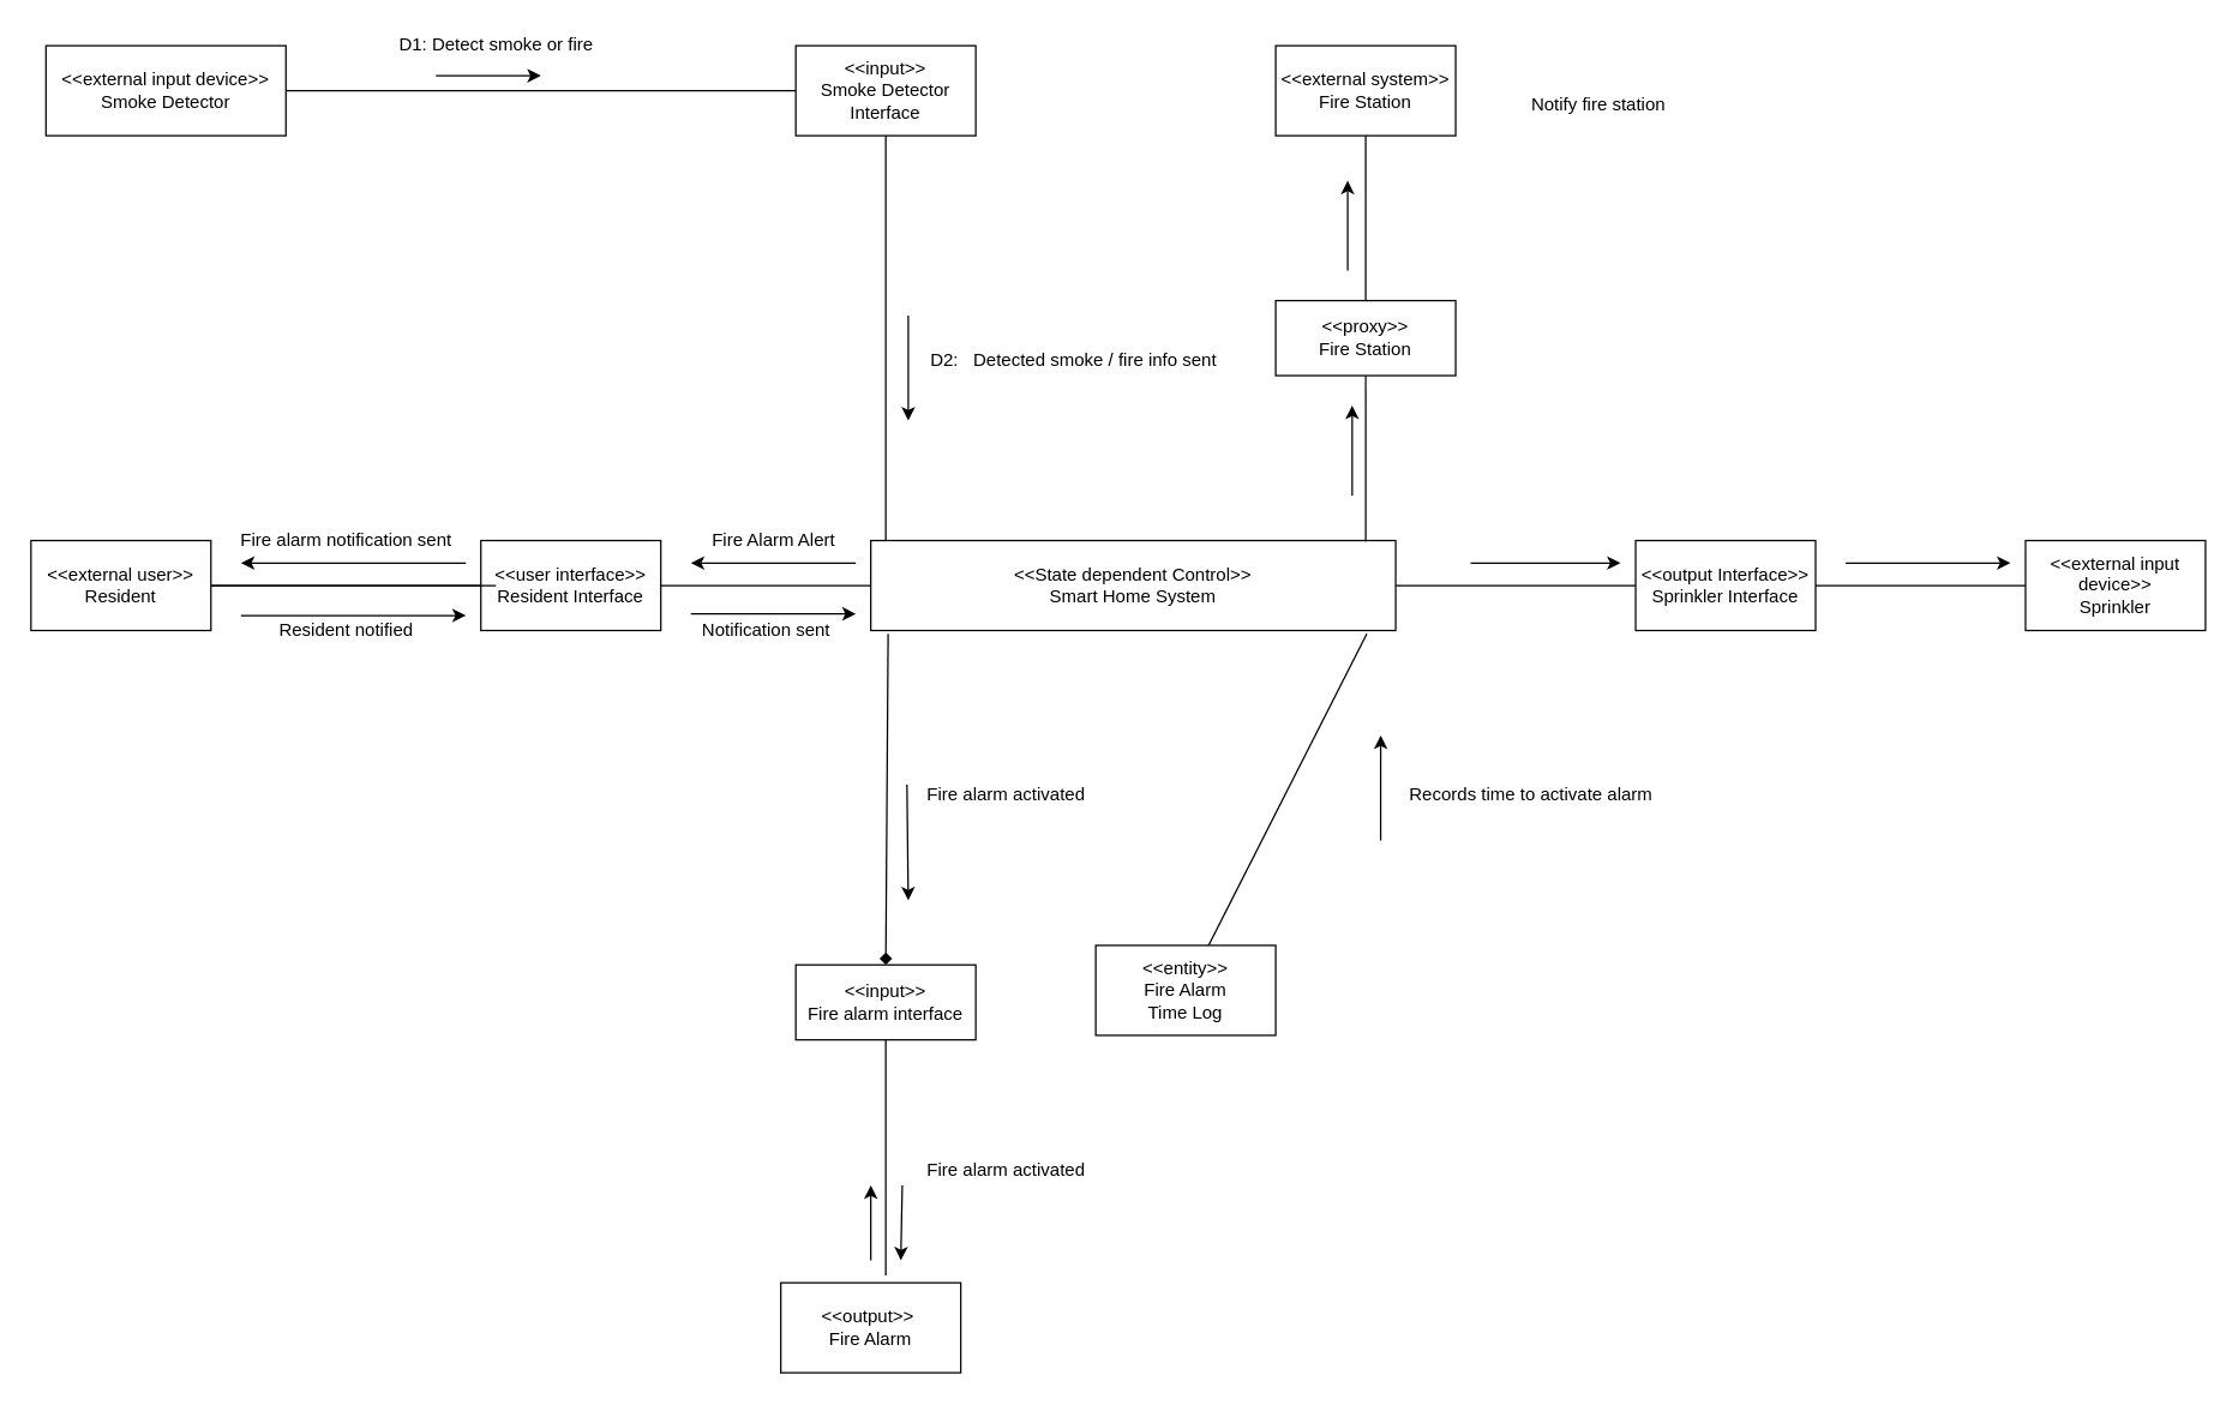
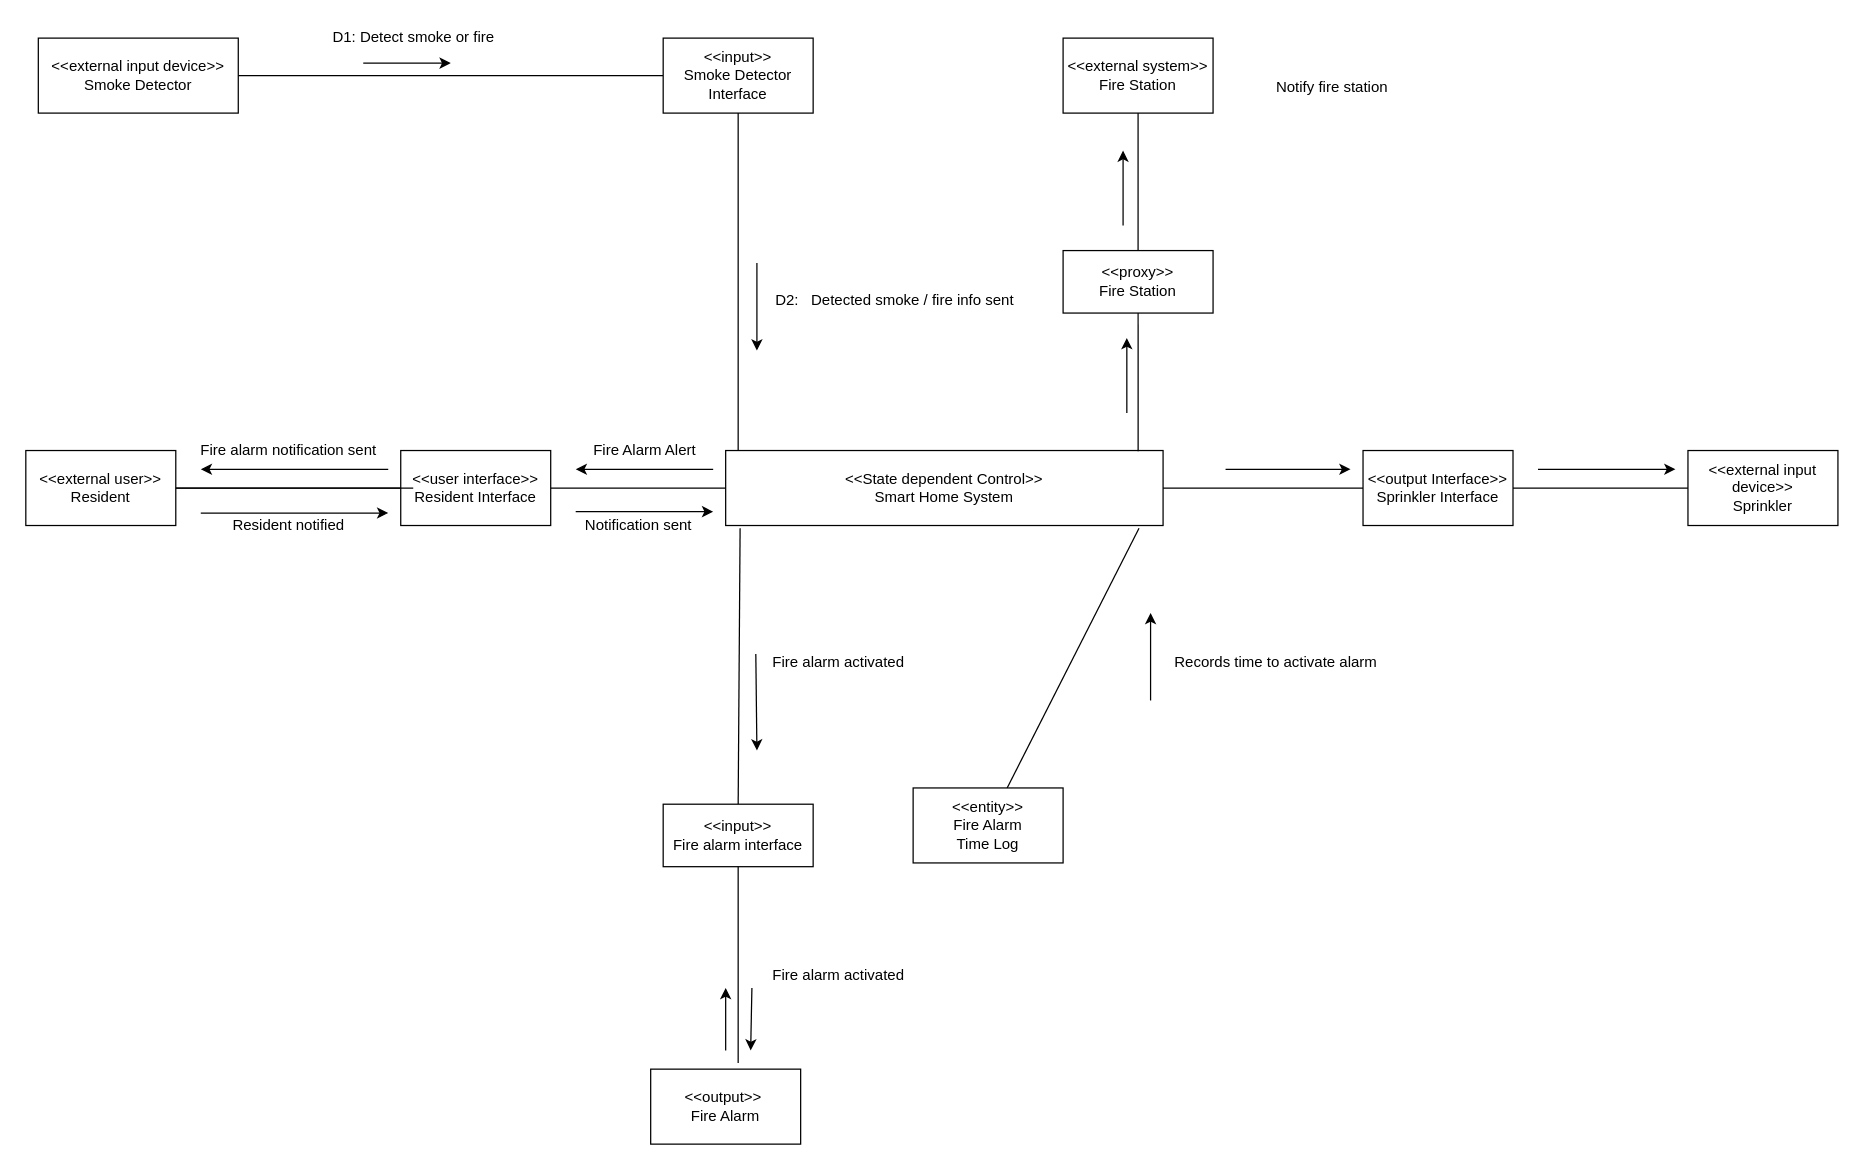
- <mxCell id="13" value="" style="endArrow=diamond;html=1;rounded=0;exitX=0.033;exitY=1.037;exitDx=0;exitDy=0;exitPerimeter=0;entryX=0.5;entryY=0;entryDx=0;entryDy=0;" edge="1" parent="1" source="6" target="44"><mxGeometry width="50" height="50" relative="1" as="geometry"><mxPoint x="750" y="400" as="sourcePoint" /><mxPoint x="592" y="620" as="targetPoint" /></mxGeometry></mxCell>
+ <mxCell id="13" value="" style="endArrow=none;html=1;rounded=0;exitX=0.033;exitY=1.037;exitDx=0;exitDy=0;exitPerimeter=0;entryX=0.5;entryY=0;entryDx=0;entryDy=0;" edge="1" parent="1" source="6" target="44"><mxGeometry width="50" height="50" relative="1" as="geometry"><mxPoint x="750" y="400" as="sourcePoint" /><mxPoint x="592" y="620" as="targetPoint" /></mxGeometry></mxCell>
